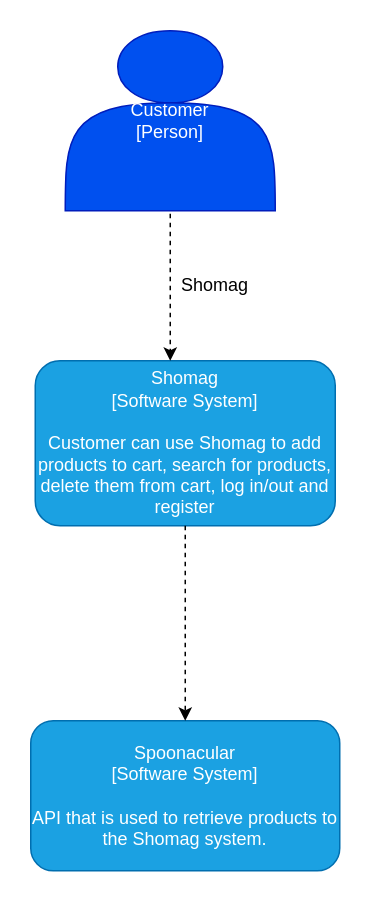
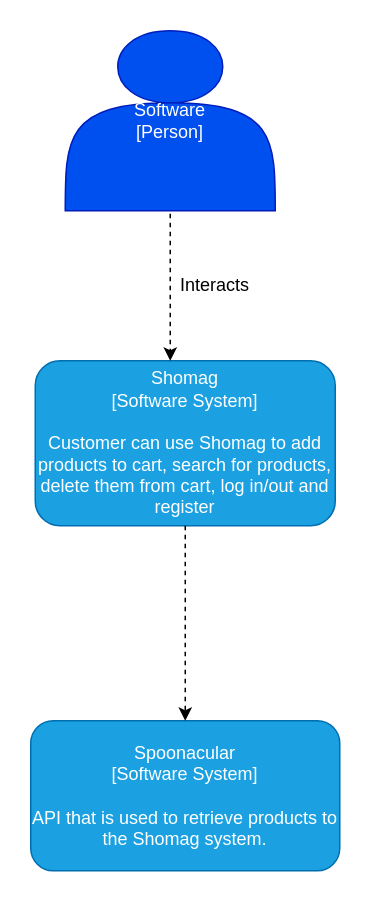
- <mxCell id="7" value="Customer&lt;br&gt;[Person]" style="shape=actor;whiteSpace=wrap;html=1;fillColor=#0050ef;strokeColor=#001DBC;fontColor=#ffffff;" vertex="1" parent="1"><mxGeometry x="43" y="20" width="140" height="120" as="geometry" /></mxCell>
+ <mxCell id="7" value="Software&lt;br&gt;[Person]" style="shape=actor;whiteSpace=wrap;html=1;fillColor=#0050ef;strokeColor=#001DBC;fontColor=#ffffff;" vertex="1" parent="1"><mxGeometry x="43" y="20" width="140" height="120" as="geometry" /></mxCell>
- <mxCell id="3" value="Shomag" style="text;html=1;strokeColor=none;fillColor=none;align=center;verticalAlign=middle;whiteSpace=wrap;rounded=0;" parent="1" vertex="1"><mxGeometry x="123" y="180" width="40" height="20" as="geometry" /></mxCell>
+ <mxCell id="3" value="Interacts" style="text;html=1;strokeColor=none;fillColor=none;align=center;verticalAlign=middle;whiteSpace=wrap;rounded=0;" parent="1" vertex="1"><mxGeometry x="123" y="180" width="40" height="20" as="geometry" /></mxCell>
